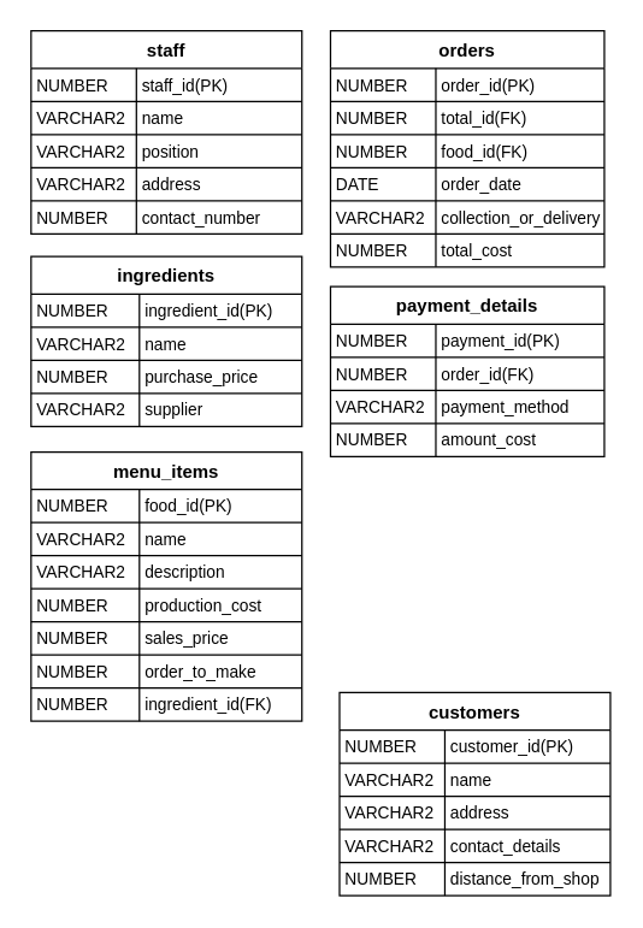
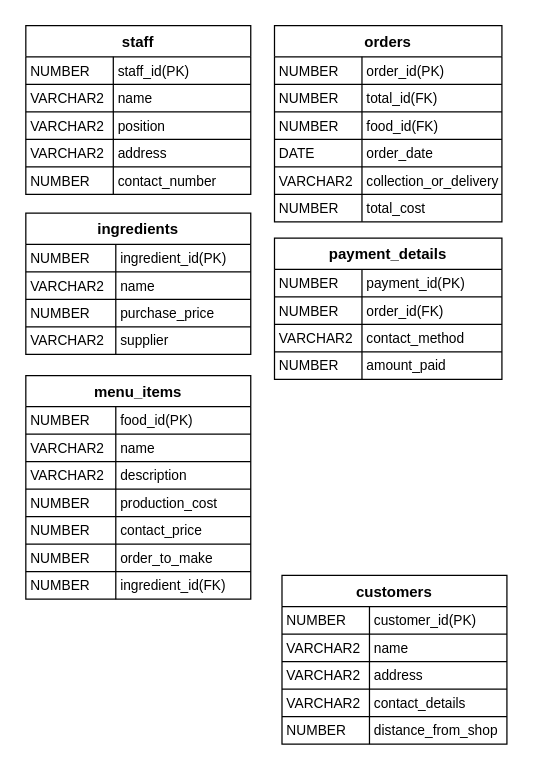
- <mxCell id="97" value="payment_method" style="shape=partialRectangle;connectable=0;fillColor=none;top=0;left=0;bottom=0;right=0;align=left;spacingLeft=2;overflow=hidden;fontSize=11;" parent="95" vertex="1"><mxGeometry x="70.0" width="112" height="22" as="geometry"><mxRectangle width="112" height="22" as="alternateBounds" /></mxGeometry></mxCell>
+ <mxCell id="97" value="contact_method" style="shape=partialRectangle;connectable=0;fillColor=none;top=0;left=0;bottom=0;right=0;align=left;spacingLeft=2;overflow=hidden;fontSize=11;" parent="95" vertex="1"><mxGeometry x="70.0" width="112" height="22" as="geometry"><mxRectangle width="112" height="22" as="alternateBounds" /></mxGeometry></mxCell>
- <mxCell id="100" value="amount_cost" style="shape=partialRectangle;connectable=0;fillColor=none;top=0;left=0;bottom=0;right=0;align=left;spacingLeft=2;overflow=hidden;fontSize=11;" vertex="1" parent="98"><mxGeometry x="70.0" width="112" height="22" as="geometry"><mxRectangle width="112" height="22" as="alternateBounds" /></mxGeometry></mxCell>
+ <mxCell id="100" value="amount_paid" style="shape=partialRectangle;connectable=0;fillColor=none;top=0;left=0;bottom=0;right=0;align=left;spacingLeft=2;overflow=hidden;fontSize=11;" vertex="1" parent="98"><mxGeometry x="70.0" width="112" height="22" as="geometry"><mxRectangle width="112" height="22" as="alternateBounds" /></mxGeometry></mxCell>
- <mxCell id="46" value="sales_price" style="shape=partialRectangle;connectable=0;fillColor=none;top=0;left=0;bottom=0;right=0;align=left;spacingLeft=2;overflow=hidden;fontSize=11;" vertex="1" parent="44"><mxGeometry x="72" width="108" height="22" as="geometry"><mxRectangle width="108" height="22" as="alternateBounds" /></mxGeometry></mxCell>
+ <mxCell id="46" value="contact_price" style="shape=partialRectangle;connectable=0;fillColor=none;top=0;left=0;bottom=0;right=0;align=left;spacingLeft=2;overflow=hidden;fontSize=11;" vertex="1" parent="44"><mxGeometry x="72" width="108" height="22" as="geometry"><mxRectangle width="108" height="22" as="alternateBounds" /></mxGeometry></mxCell>
